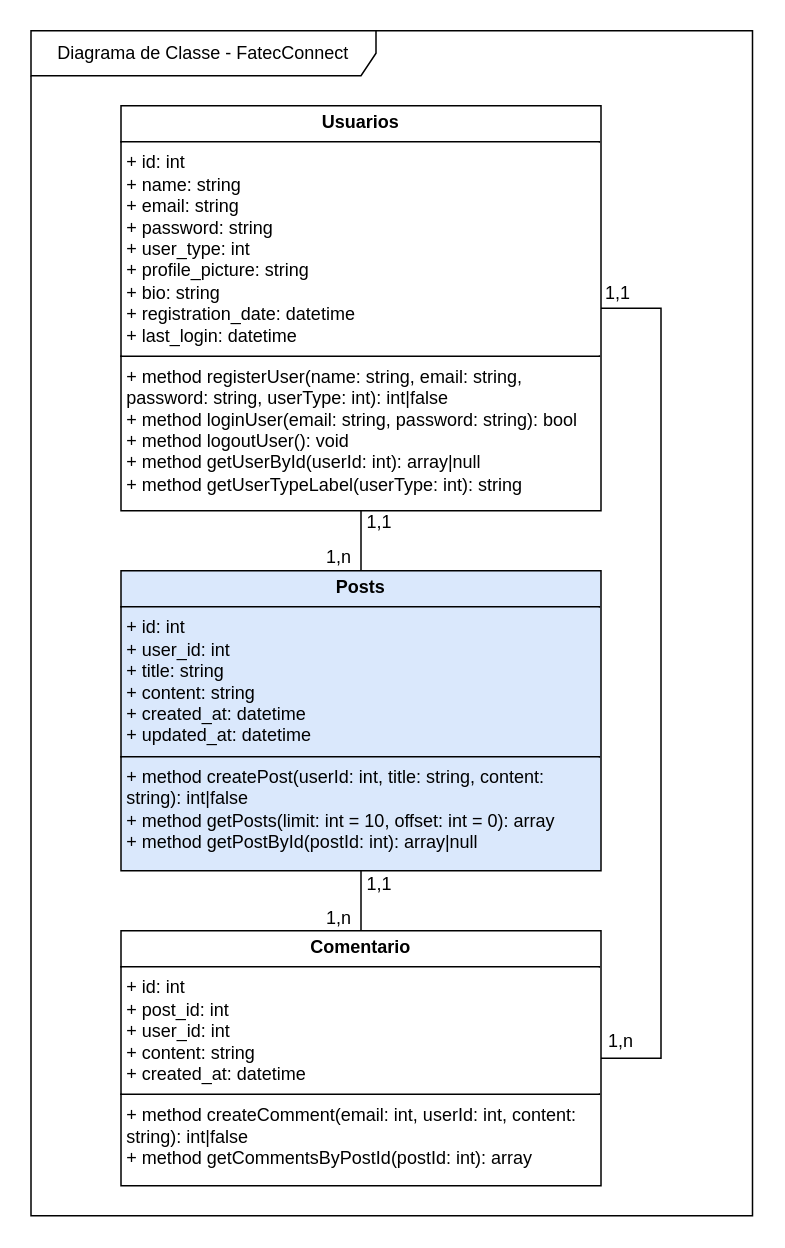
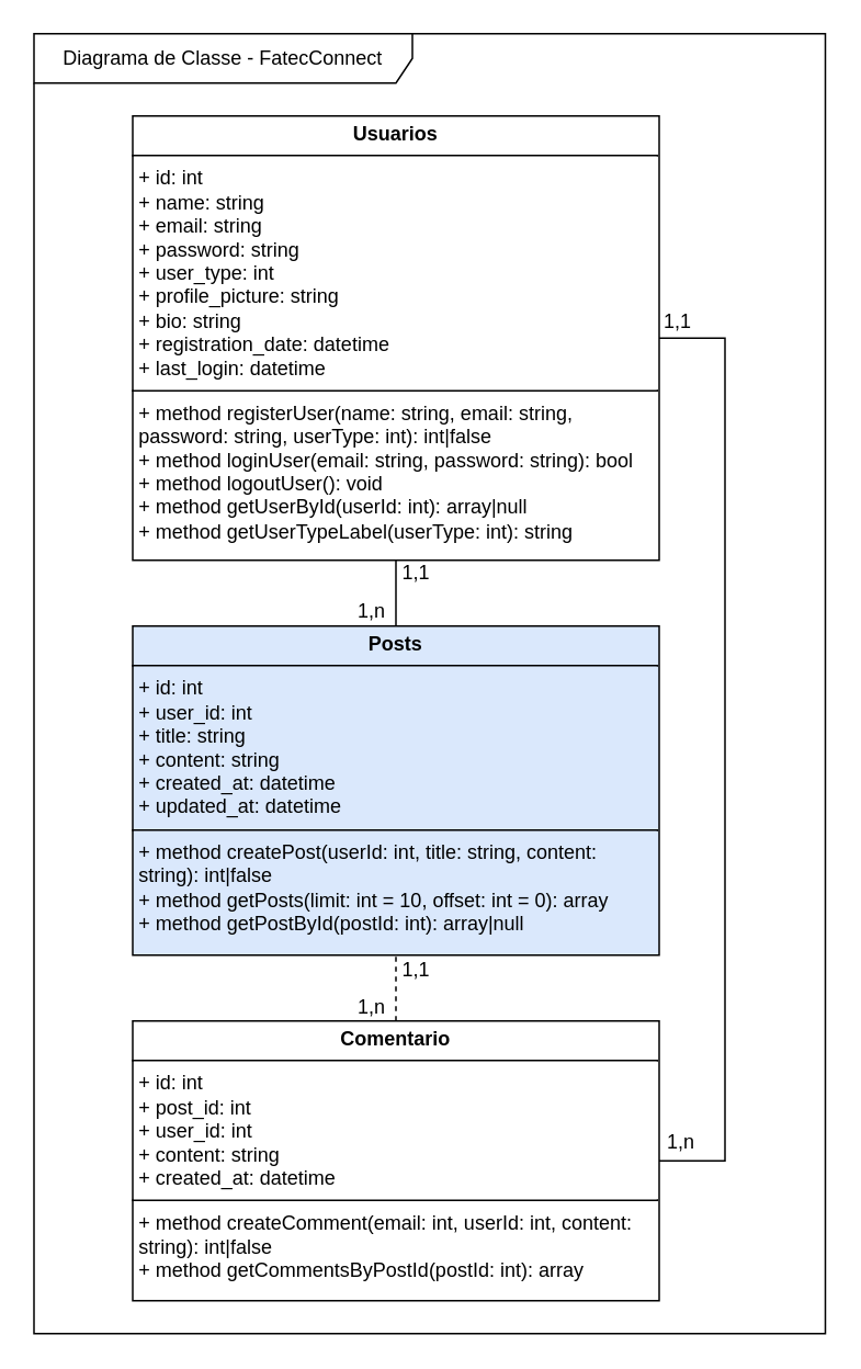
- <mxCell id="6" value="" style="edgeStyle=orthogonalEdgeStyle;rounded=0;orthogonalLoop=1;jettySize=auto;html=1;endArrow=none;startFill=0;" edge="1" parent="1" source="8" target="5"><mxGeometry relative="1" as="geometry" /></mxCell>
+ <mxCell id="6" value="" style="edgeStyle=orthogonalEdgeStyle;rounded=0;orthogonalLoop=1;jettySize=auto;html=1;endArrow=none;startFill=0;dashed=1;" edge="1" parent="1" source="8" target="5"><mxGeometry relative="1" as="geometry" /></mxCell>
